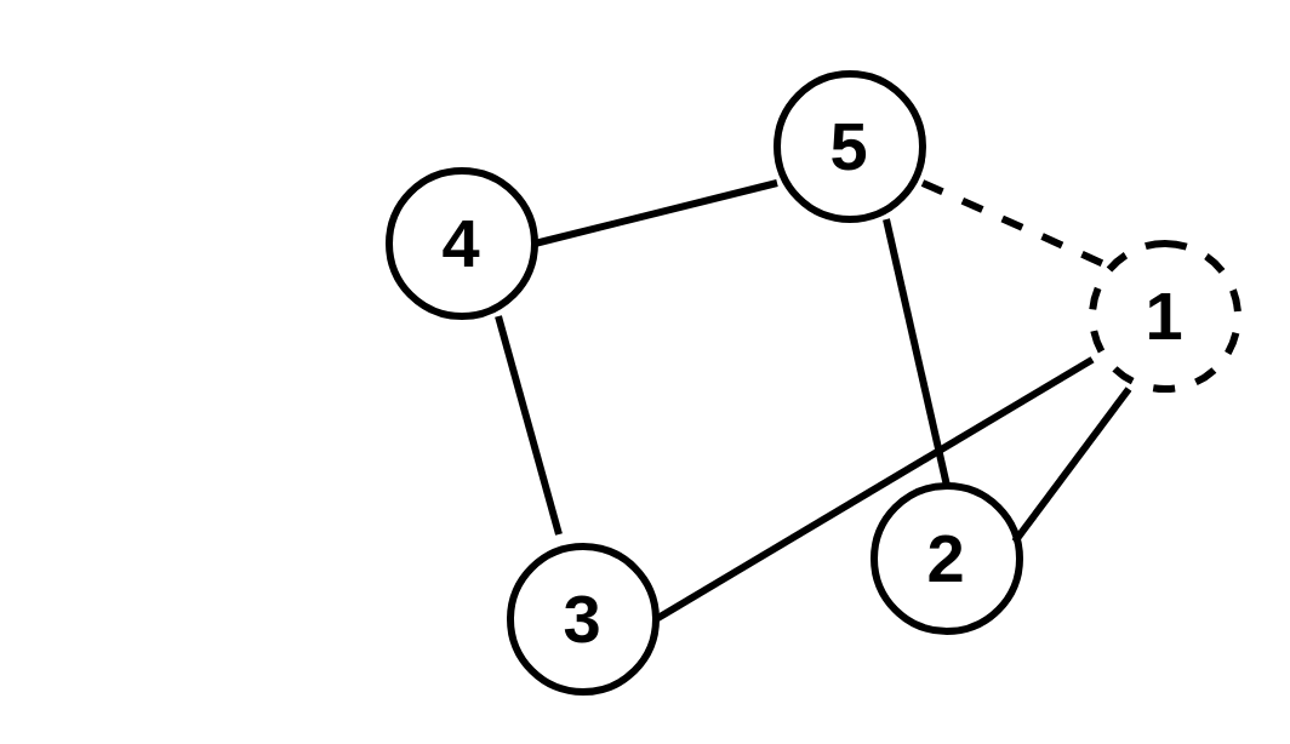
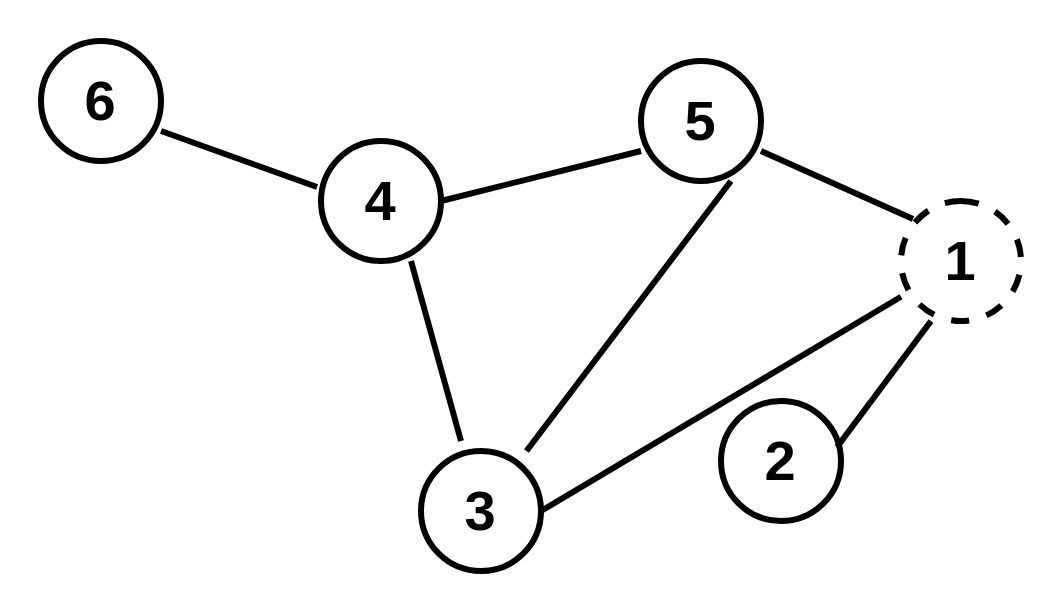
+ <mxCell id="12" value="6" style="rounded=1;whiteSpace=wrap;html=1;arcSize=50;fillOpacity=0;fontFamily=Helvetica;fontSize=28;strokeWidth=3;fontStyle=1" vertex="1" parent="1"><mxGeometry x="20" y="20" width="60" height="60" as="geometry" /></mxCell>
+ <mxCell id="11" style="rounded=0;orthogonalLoop=1;jettySize=auto;html=1;exitX=1;exitY=0.75;exitDx=0;exitDy=0;strokeWidth=3;endArrow=none;endFill=0;entryX=-0.033;entryY=0.383;entryDx=0;entryDy=0;entryPerimeter=0;" edge="1" parent="1" source="12" target="8"><mxGeometry relative="1" as="geometry"><mxPoint x="150" y="90" as="targetPoint" /></mxGeometry></mxCell>
- <mxCell id="14" style="rounded=0;orthogonalLoop=1;jettySize=auto;html=1;exitX=1;exitY=0.75;exitDx=0;exitDy=0;entryX=0.1;entryY=0.15;entryDx=0;entryDy=0;entryPerimeter=0;endArrow=none;endFill=0;strokeWidth=3;dashed=1;" edge="1" parent="1" source="10" target="2"><mxGeometry relative="1" as="geometry" /></mxCell>
+ <mxCell id="14" style="rounded=0;orthogonalLoop=1;jettySize=auto;html=1;exitX=1;exitY=0.75;exitDx=0;exitDy=0;entryX=0.1;entryY=0.15;entryDx=0;entryDy=0;entryPerimeter=0;endArrow=none;endFill=0;strokeWidth=3;" edge="1" parent="1" source="10" target="2"><mxGeometry relative="1" as="geometry" /></mxCell>
- <mxCell id="9" style="rounded=0;orthogonalLoop=1;jettySize=auto;html=1;exitX=0.75;exitY=1;exitDx=0;exitDy=0;entryX=0.5;entryY=0;entryDx=0;entryDy=0;endArrow=none;endFill=0;strokeWidth=3;" edge="1" parent="1" source="10" target="4"><mxGeometry relative="1" as="geometry" /></mxCell>
+ <mxCell id="9" style="rounded=0;orthogonalLoop=1;jettySize=auto;html=1;exitX=0.75;exitY=1;exitDx=0;exitDy=0;endArrow=none;endFill=0;strokeWidth=3;" edge="1" parent="1" source="10" target="5"><mxGeometry relative="1" as="geometry" /></mxCell>
